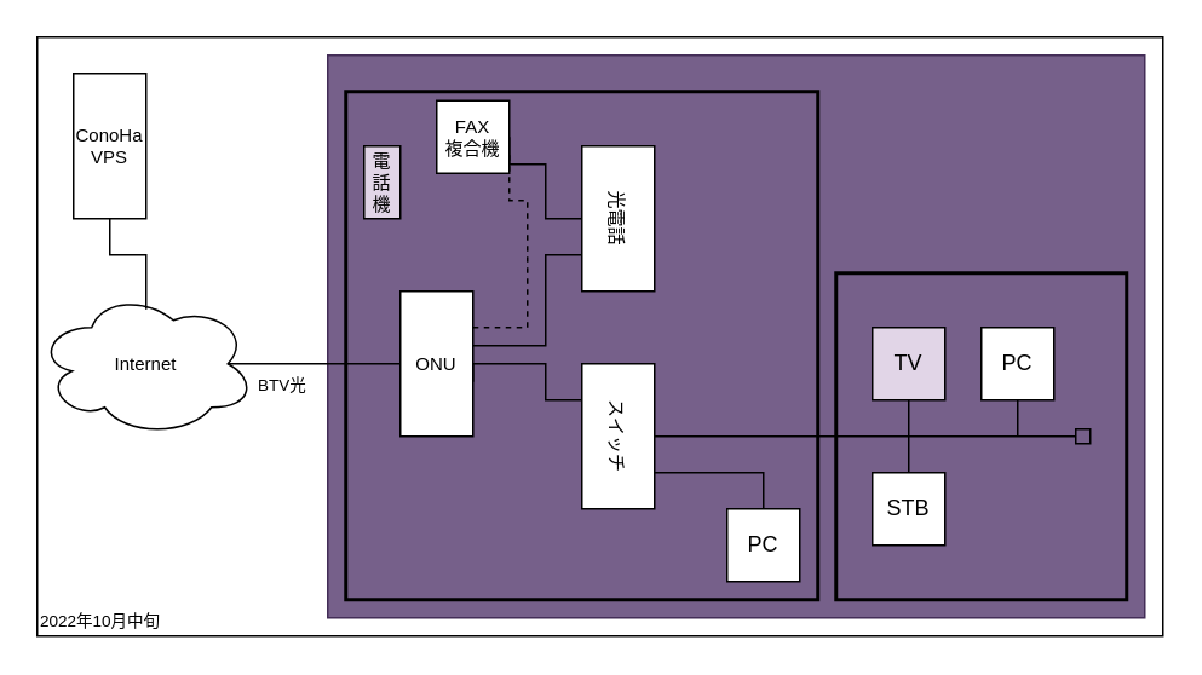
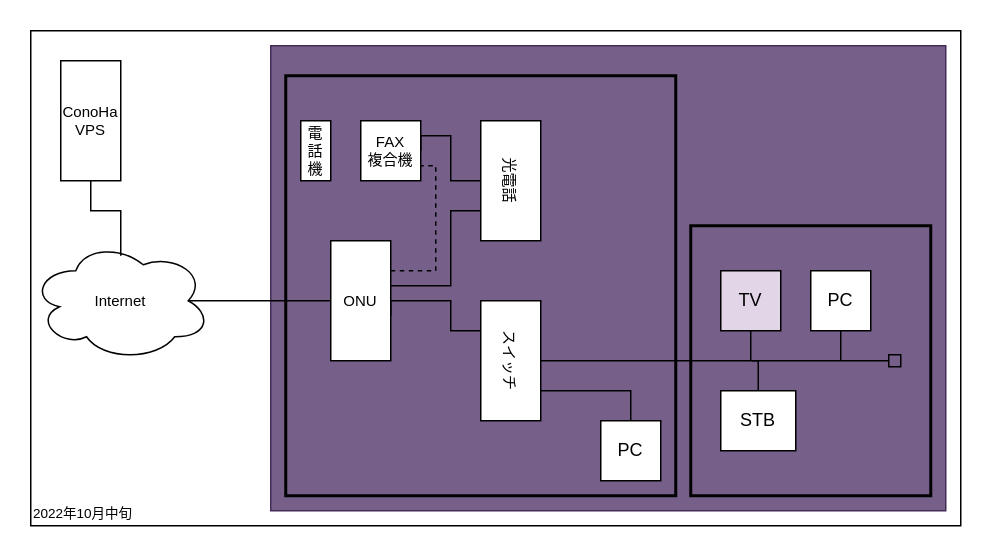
- <mxCell id="17" value="FAX&lt;br style=&quot;font-size: 10px;&quot;&gt;複合機" style="rounded=0;whiteSpace=wrap;html=1;fontSize=10;" vertex="1" parent="1"><mxGeometry x="240" y="55" width="40" height="40" as="geometry" /></mxCell>
+ <mxCell id="17" value="FAX&lt;br style=&quot;font-size: 10px;&quot;&gt;複合機" style="rounded=0;whiteSpace=wrap;html=1;fontSize=10;" vertex="1" parent="1"><mxGeometry x="240" y="80" width="40" height="40" as="geometry" /></mxCell>
- <mxCell id="18" value="電話機" style="rounded=0;whiteSpace=wrap;html=1;fontSize=10;fillColor=#e1d5e7;" vertex="1" parent="1"><mxGeometry x="200" y="80" width="20" height="40" as="geometry" /></mxCell>
+ <mxCell id="18" value="電話機" style="rounded=0;whiteSpace=wrap;html=1;fontSize=10;" vertex="1" parent="1"><mxGeometry x="200" y="80" width="20" height="40" as="geometry" /></mxCell>
- <mxCell id="20" value="BTV光" style="text;html=1;align=left;verticalAlign=top;whiteSpace=wrap;rounded=0;fontSize=9;" vertex="1" parent="1"><mxGeometry x="140" y="200" width="40" height="20" as="geometry" /></mxCell>
- <mxCell id="25" value="STB" style="rounded=0;whiteSpace=wrap;html=1;" vertex="1" parent="1"><mxGeometry x="480" y="260" width="40" height="40" as="geometry" /></mxCell>
+ <mxCell id="25" value="STB" style="rounded=0;whiteSpace=wrap;html=1;" vertex="1" parent="1"><mxGeometry x="480" y="260" width="50" height="40" as="geometry" /></mxCell>
